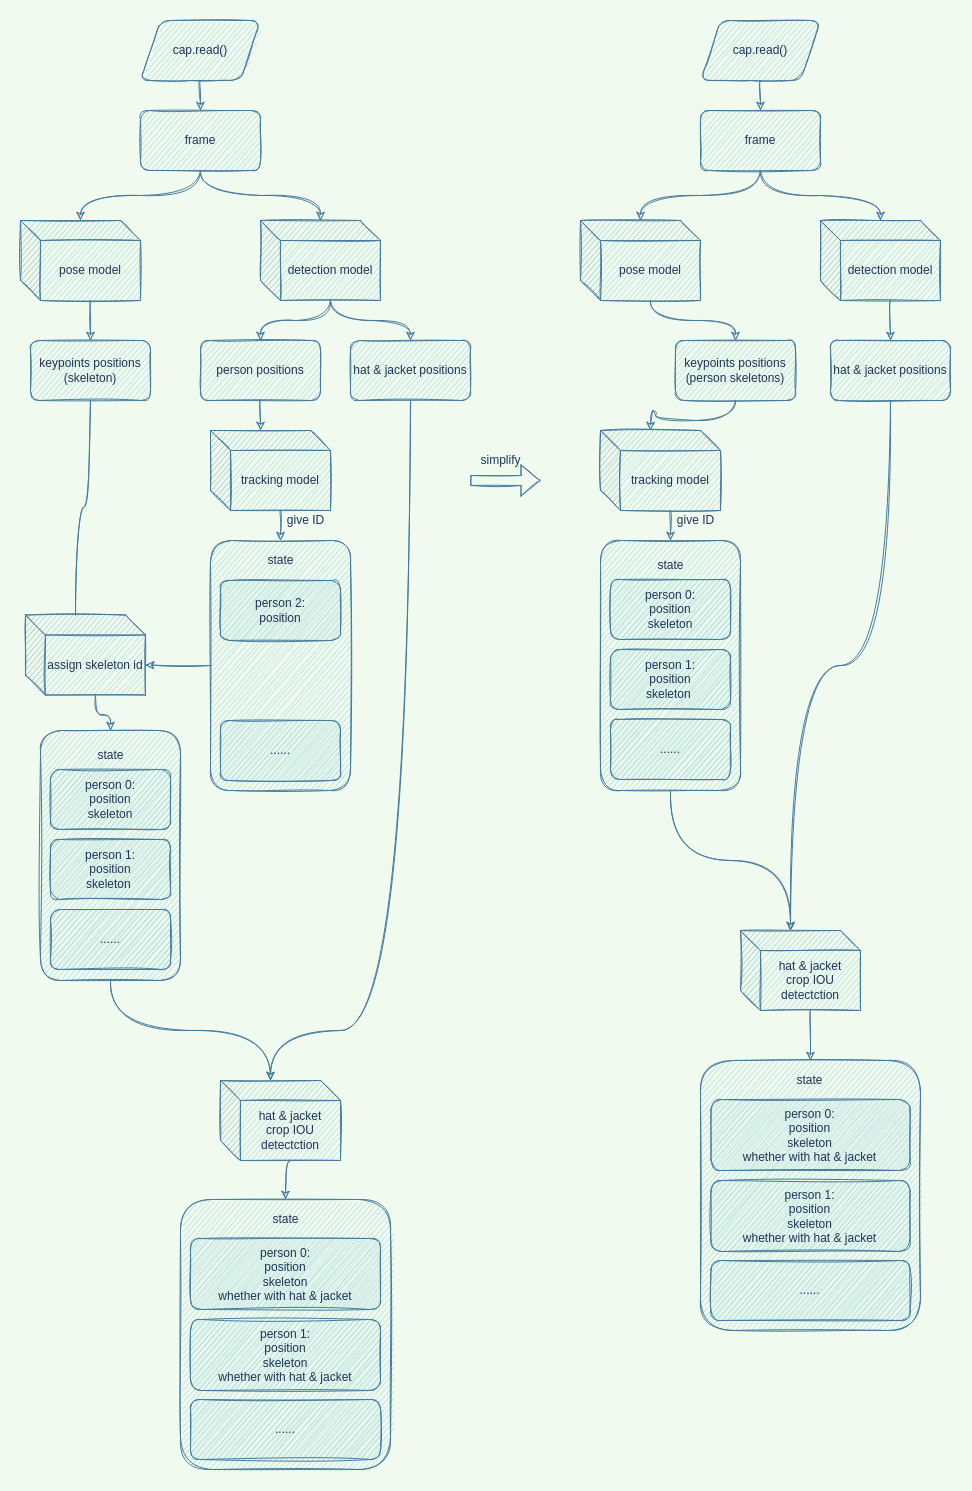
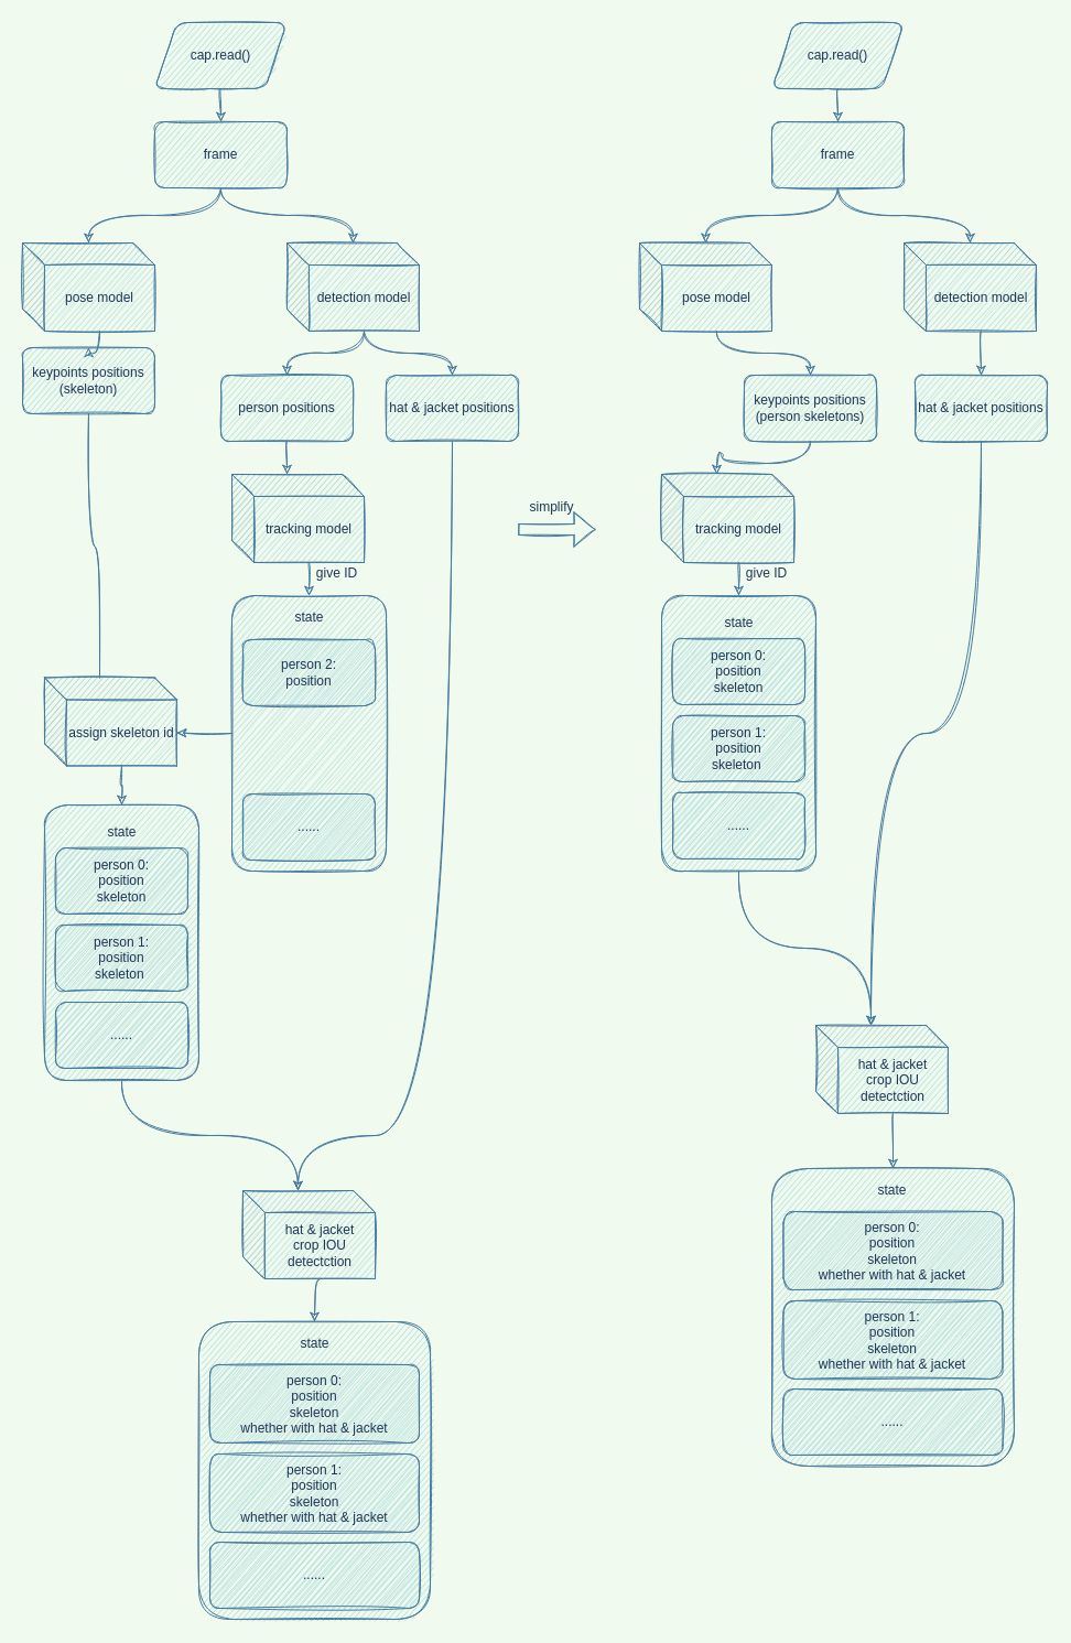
- <mxCell id="10" value="keypoints positions&lt;br&gt;(skeleton)" style="rounded=1;whiteSpace=wrap;html=1;sketch=1;fillColor=#A8DADC;strokeColor=#457B9D;fontColor=#1D3557;" parent="1" vertex="1"><mxGeometry x="30" y="340" width="120" height="60" as="geometry" /></mxCell>
+ <mxCell id="10" value="keypoints positions&lt;br&gt;(skeleton)" style="rounded=1;whiteSpace=wrap;html=1;sketch=1;fillColor=#A8DADC;strokeColor=#457B9D;fontColor=#1D3557;" parent="1" vertex="1"><mxGeometry x="20" y="315" width="120" height="60" as="geometry" /></mxCell>
- <mxCell id="23" value="assign skeleton id" style="shape=cube;whiteSpace=wrap;html=1;boundedLbl=1;backgroundOutline=1;darkOpacity=0.05;darkOpacity2=0.1;rounded=1;sketch=1;fillColor=#A8DADC;strokeColor=#457B9D;fontColor=#1D3557;" parent="1" vertex="1"><mxGeometry x="25" y="614.5" width="120" height="80" as="geometry" /></mxCell>
+ <mxCell id="23" value="assign skeleton id" style="shape=cube;whiteSpace=wrap;html=1;boundedLbl=1;backgroundOutline=1;darkOpacity=0.05;darkOpacity2=0.1;rounded=1;sketch=1;fillColor=#A8DADC;strokeColor=#457B9D;fontColor=#1D3557;" parent="1" vertex="1"><mxGeometry x="40" y="614.5" width="120" height="80" as="geometry" /></mxCell>
